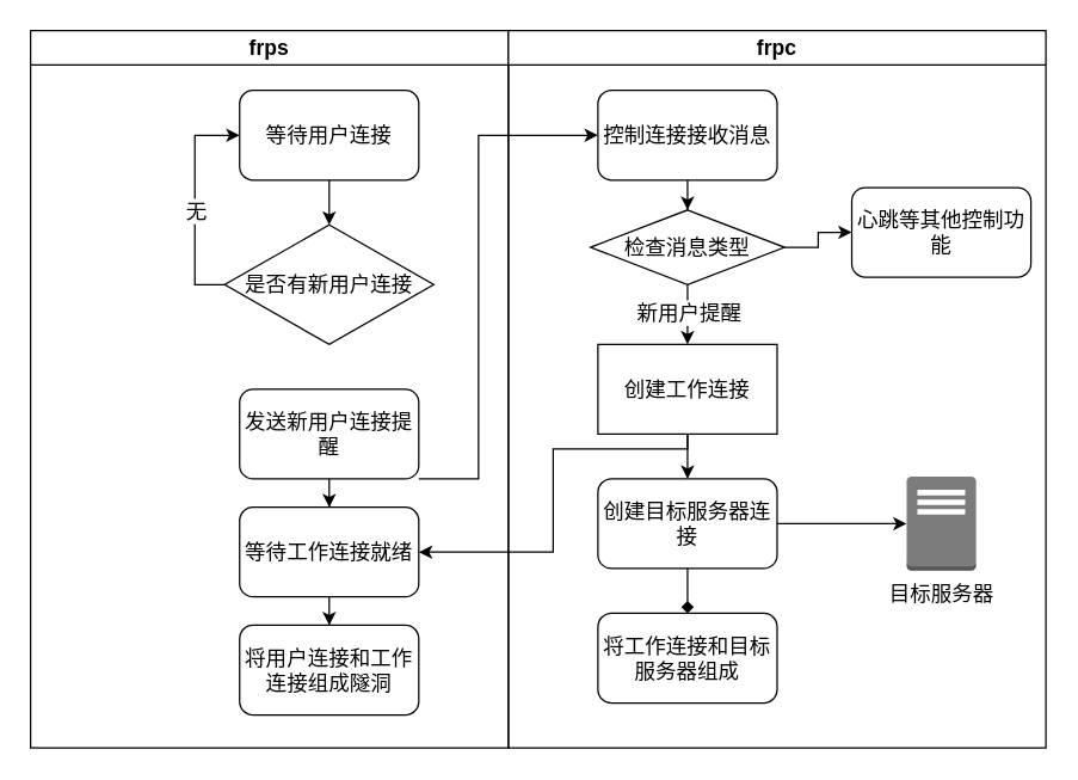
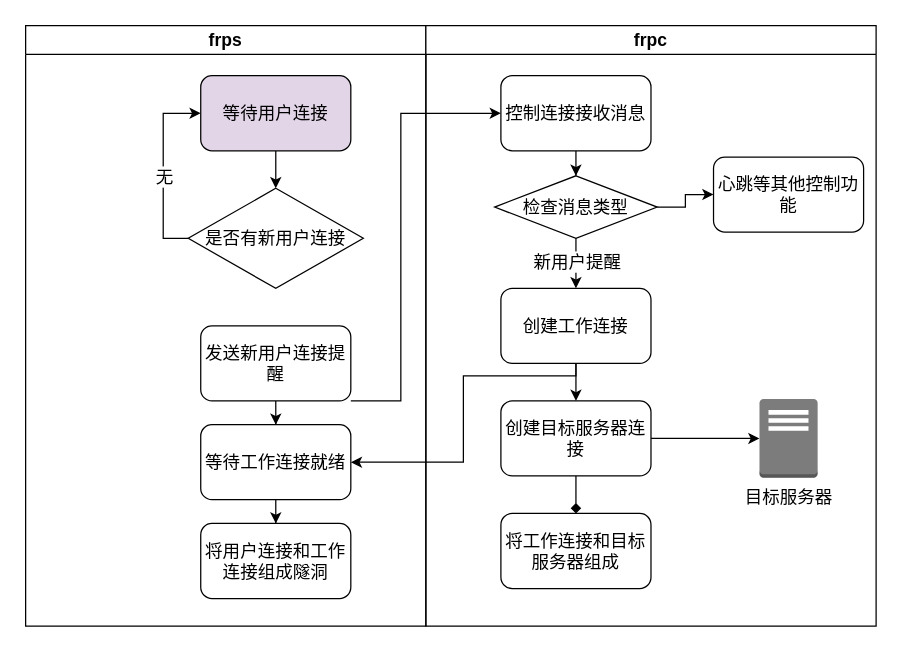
- <mxCell id="6" value="等待用户连接" style="rounded=1;whiteSpace=wrap;html=1;fontSize=14;" vertex="1" parent="1"><mxGeometry x="160" y="60" width="120" height="60" as="geometry" /></mxCell>
+ <mxCell id="6" value="等待用户连接" style="rounded=1;whiteSpace=wrap;html=1;fontSize=14;fillColor=#e1d5e7;" vertex="1" parent="1"><mxGeometry x="160" y="60" width="120" height="60" as="geometry" /></mxCell>
- <mxCell id="18" value="创建工作连接" style="whiteSpace=wrap;html=1;fontSize=14;rounded=0;" vertex="1" parent="1"><mxGeometry x="400" y="230" width="120" height="60" as="geometry" /></mxCell>
+ <mxCell id="18" value="创建工作连接" style="rounded=1;whiteSpace=wrap;html=1;fontSize=14;" vertex="1" parent="1"><mxGeometry x="400" y="230" width="120" height="60" as="geometry" /></mxCell>
